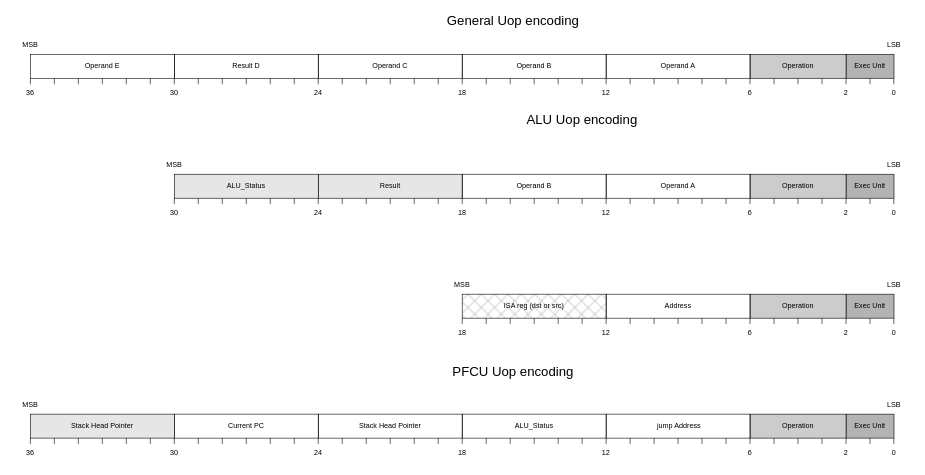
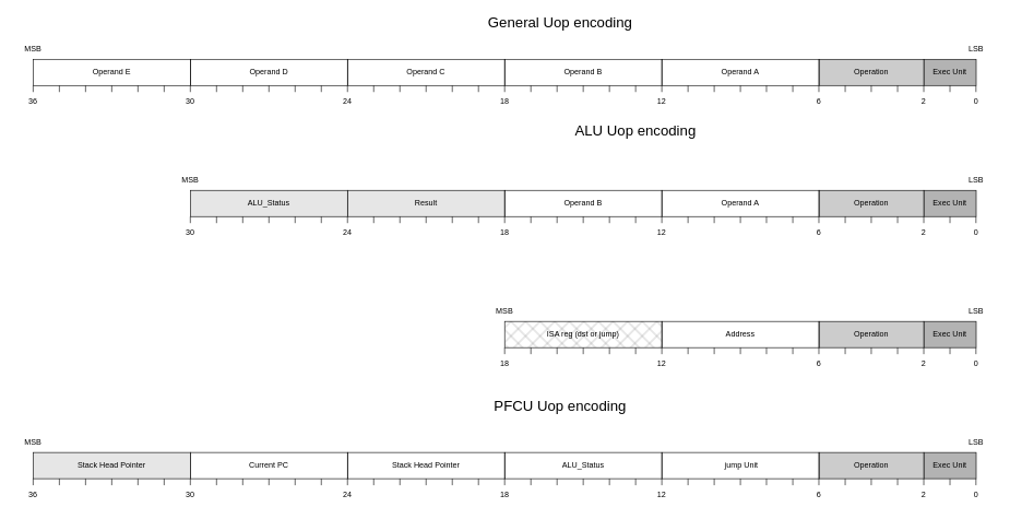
- <mxCell id="38" value="Result D" style="rounded=0;whiteSpace=wrap;html=1;fillStyle=auto;fillColor=none;" parent="1" vertex="1"><mxGeometry x="290" y="90" width="240" height="40" as="geometry" /></mxCell>
+ <mxCell id="38" value="Operand D" style="rounded=0;whiteSpace=wrap;html=1;fillStyle=auto;fillColor=none;" parent="1" vertex="1"><mxGeometry x="290" y="90" width="240" height="40" as="geometry" /></mxCell>
- <mxCell id="125" value="ISA reg (dst or src)" style="rounded=0;whiteSpace=wrap;html=1;fillStyle=cross-hatch;fillColor=#666666;gradientColor=none;" vertex="1" parent="1"><mxGeometry x="770" y="490" width="240" height="40" as="geometry" /></mxCell>
+ <mxCell id="125" value="ISA reg (dst or jump)" style="rounded=0;whiteSpace=wrap;html=1;fillStyle=cross-hatch;fillColor=#666666;gradientColor=none;" vertex="1" parent="1"><mxGeometry x="770" y="490" width="240" height="40" as="geometry" /></mxCell>
- <mxCell id="147" value="&amp;nbsp;jump Address" style="rounded=0;whiteSpace=wrap;html=1;fillStyle=solid;fillColor=none;" vertex="1" parent="1"><mxGeometry x="1010" y="690" width="240" height="40" as="geometry" /></mxCell>
+ <mxCell id="147" value="&amp;nbsp;jump Unit" style="rounded=0;whiteSpace=wrap;html=1;fillStyle=solid;fillColor=none;" vertex="1" parent="1"><mxGeometry x="1010" y="690" width="240" height="40" as="geometry" /></mxCell>
